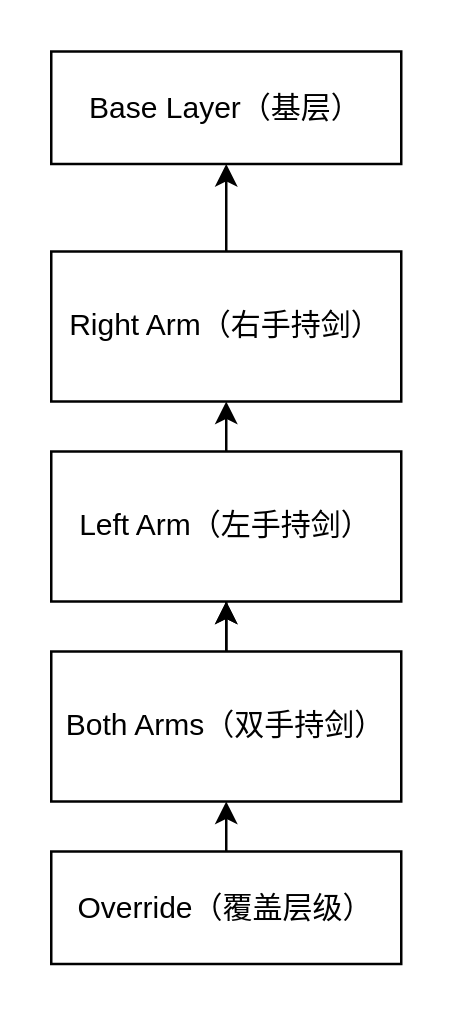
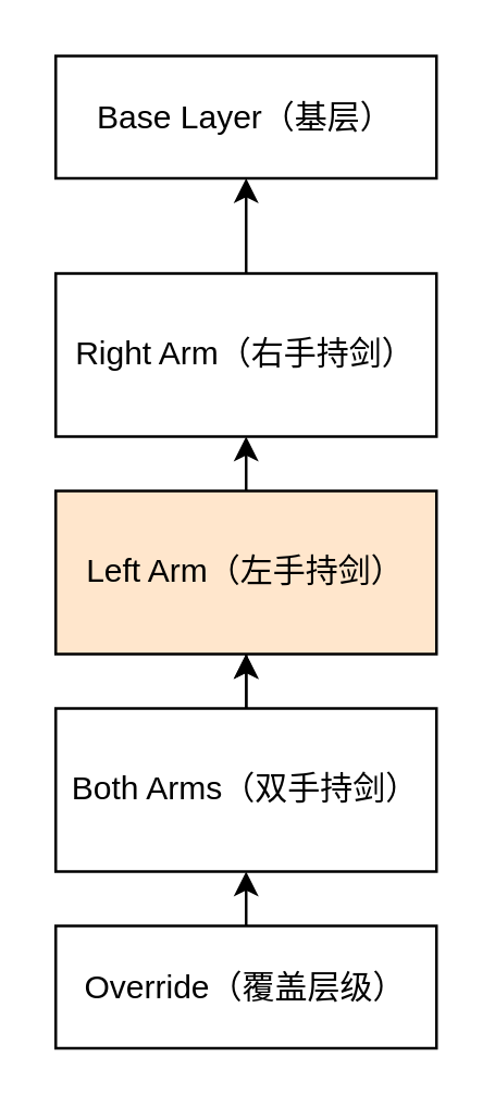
- <mxCell id="3" value="Left Arm（左手持剑）" style="rounded=0;whiteSpace=wrap;html=1;" vertex="1" parent="1"><mxGeometry x="20" y="180" width="140" height="60" as="geometry" /></mxCell>
+ <mxCell id="3" value="Left Arm（左手持剑）" style="rounded=0;whiteSpace=wrap;html=1;fillColor=#ffe6cc;" vertex="1" parent="1"><mxGeometry x="20" y="180" width="140" height="60" as="geometry" /></mxCell>
